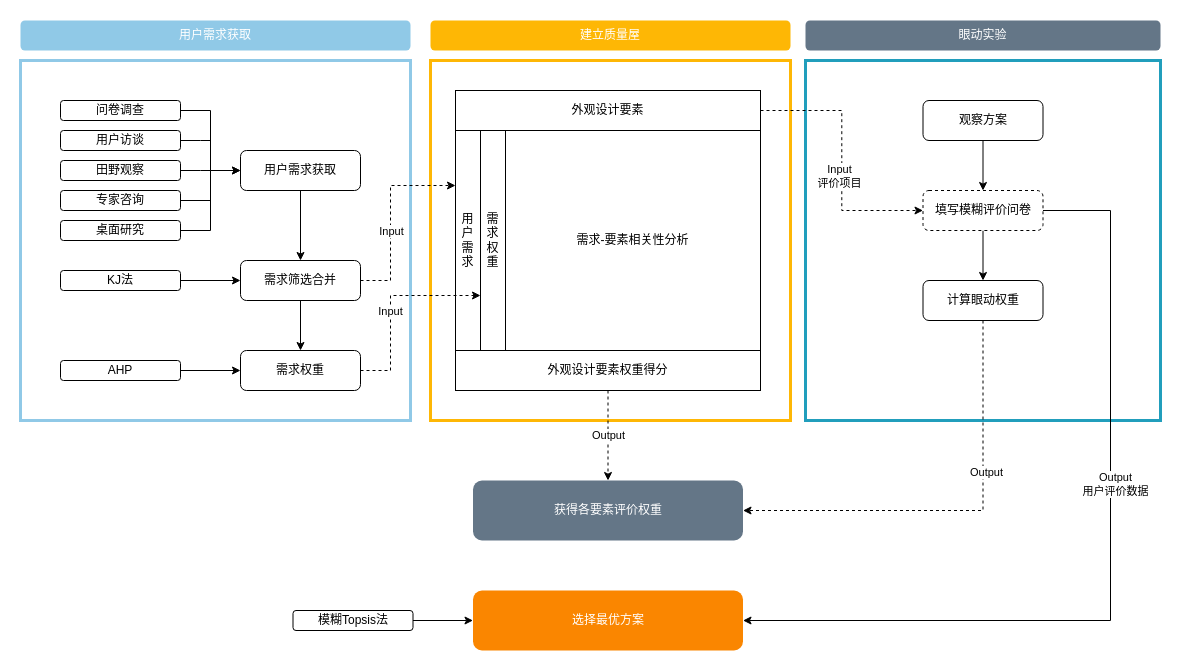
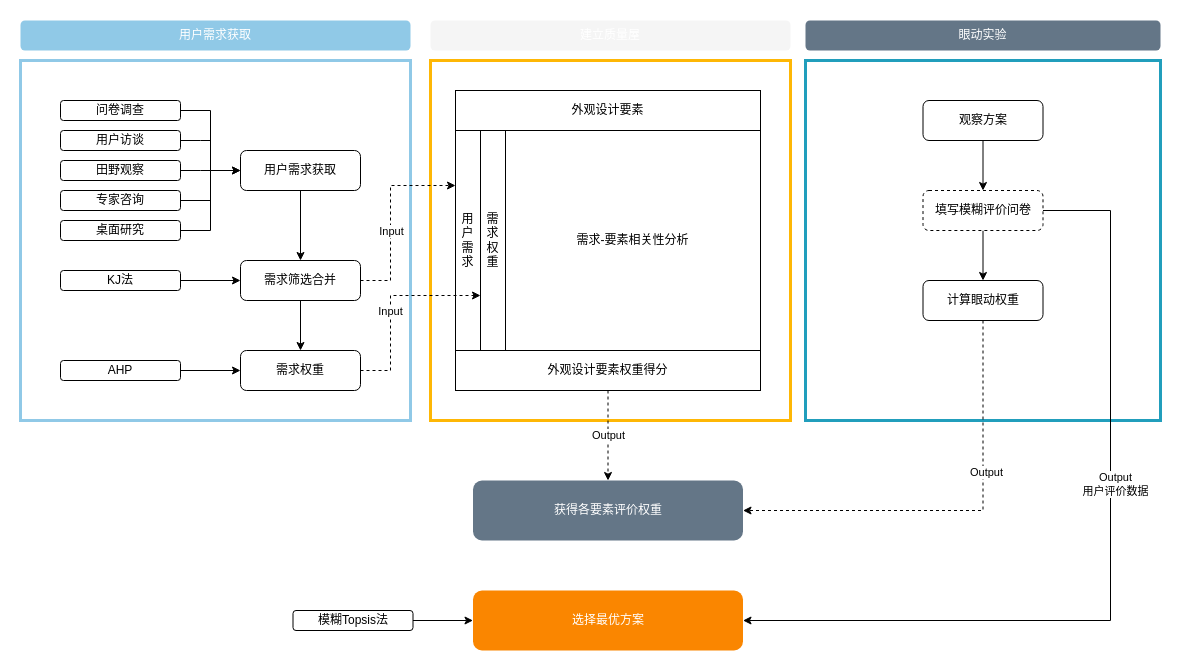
- <mxCell id="29" value="建立质量屋" style="rounded=1;whiteSpace=wrap;html=1;strokeColor=none;strokeWidth=2;fillColor=#FEB705;glass=0;shadow=0;sketch=0;fontColor=#FFFFFF;" vertex="1" parent="1"><mxGeometry x="430" y="20" width="360" height="30" as="geometry" /></mxCell>
+ <mxCell id="29" value="建立质量屋" style="rounded=1;whiteSpace=wrap;html=1;strokeColor=none;strokeWidth=2;fillColor=#f5f5f5;glass=0;shadow=0;sketch=0;fontColor=#FFFFFF;" vertex="1" parent="1"><mxGeometry x="430" y="20" width="360" height="30" as="geometry" /></mxCell>
- <mxCell id="30" style="edgeStyle=orthogonalEdgeStyle;rounded=0;orthogonalLoop=1;jettySize=auto;html=1;exitX=1;exitY=0.5;exitDx=0;exitDy=0;entryX=0;entryY=0.5;entryDx=0;entryDy=0;endArrow=classic;endFill=1;dashed=1;" edge="1" parent="1" source="32" target="47"><mxGeometry relative="1" as="geometry" /></mxCell>
- <mxCell id="31" value="&lt;div&gt;Input&lt;br&gt;&lt;/div&gt;&lt;div&gt;评价项目&lt;/div&gt;" style="edgeLabel;html=1;align=center;verticalAlign=middle;resizable=0;points=[];" vertex="1" connectable="0" parent="30"><mxGeometry x="0.122" y="-3" relative="1" as="geometry"><mxPoint as="offset" /></mxGeometry></mxCell>
